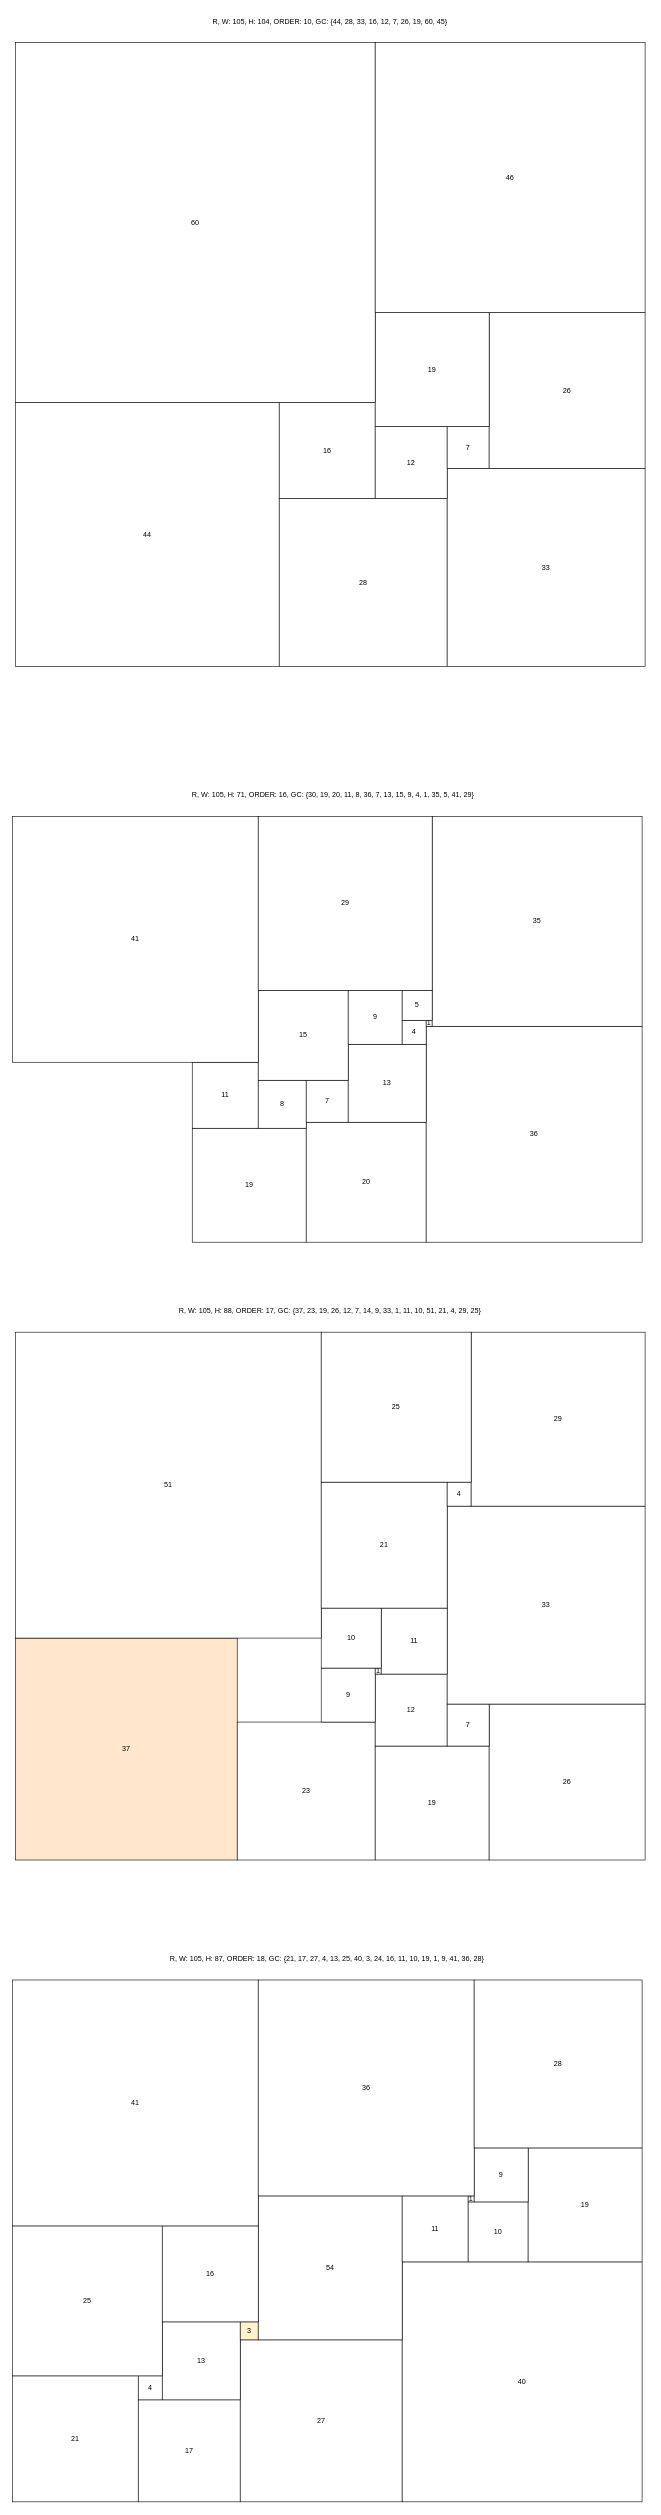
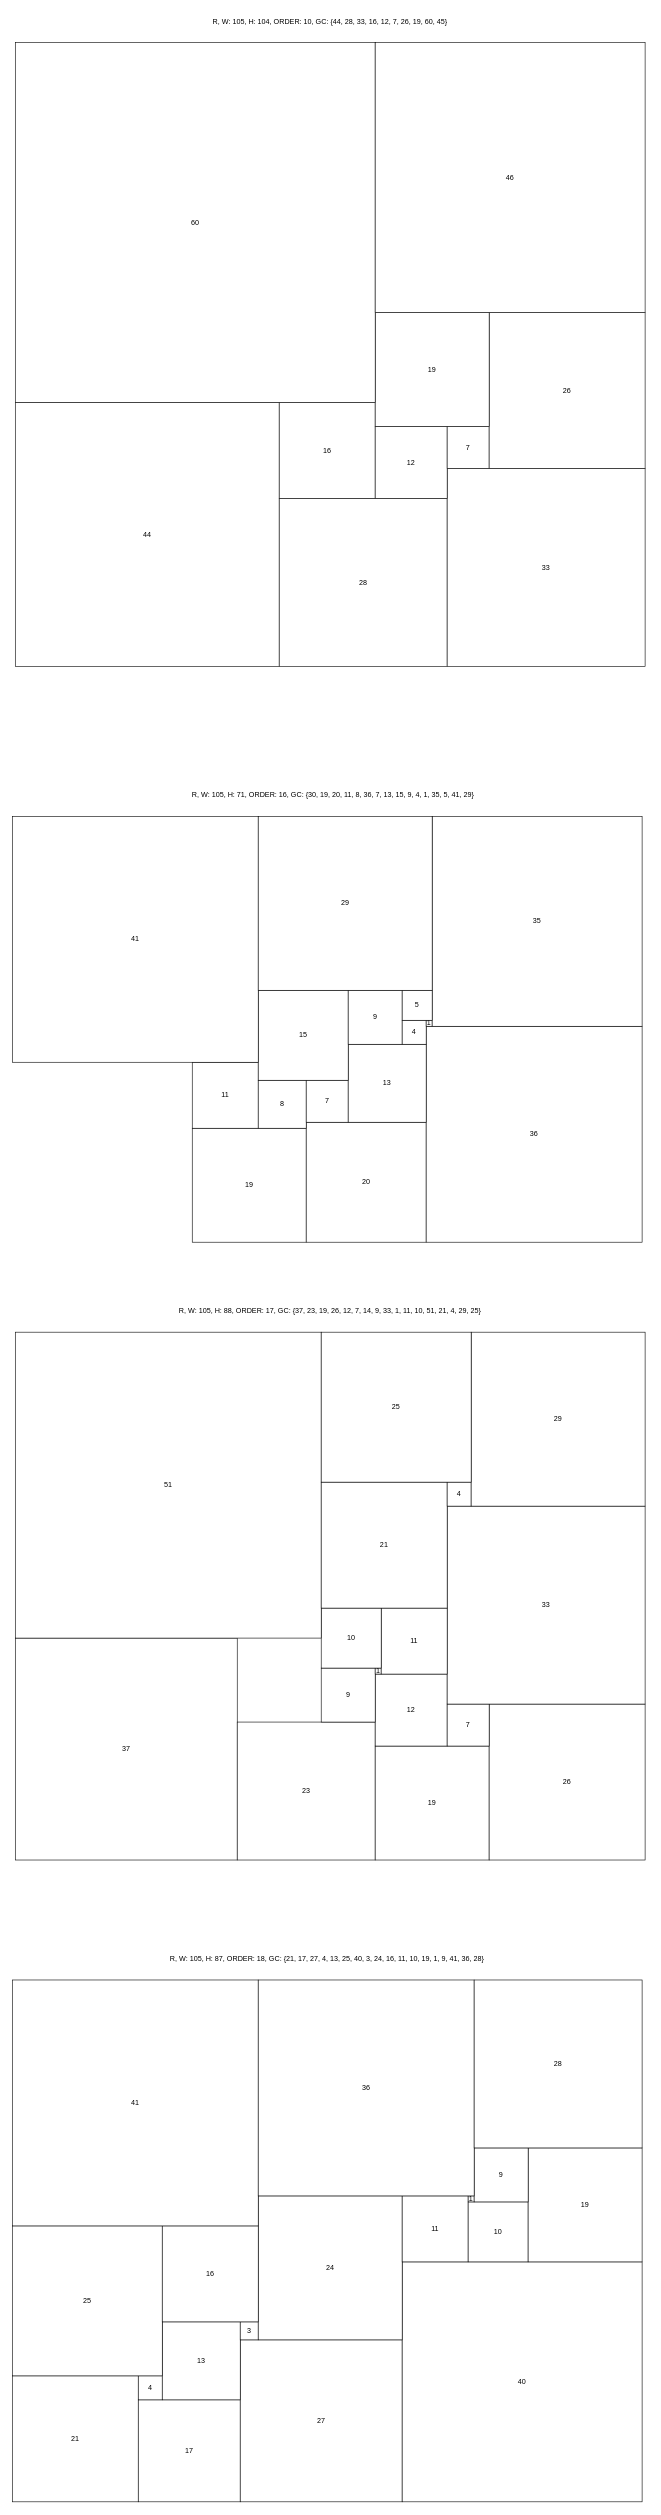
- <mxCell id="26" value="37" style="rounded=0;whiteSpace=wrap;html=1;fillColor=#ffe6cc;" parent="25" vertex="1"><mxGeometry y="510" width="370" height="370" as="geometry" /></mxCell>
+ <mxCell id="26" value="37" style="rounded=0;whiteSpace=wrap;html=1;" parent="25" vertex="1"><mxGeometry y="510" width="370" height="370" as="geometry" /></mxCell>
- <mxCell id="15" value="54" style="rounded=0;whiteSpace=wrap;html=1;" parent="6" vertex="1"><mxGeometry x="410" y="360" width="240" height="240" as="geometry" /></mxCell>
+ <mxCell id="15" value="24" style="rounded=0;whiteSpace=wrap;html=1;" parent="6" vertex="1"><mxGeometry x="410" y="360" width="240" height="240" as="geometry" /></mxCell>
- <mxCell id="14" value="3" style="rounded=0;whiteSpace=wrap;html=1;fillColor=#fff2cc;" parent="6" vertex="1"><mxGeometry x="380" y="570" width="30" height="30" as="geometry" /></mxCell>
+ <mxCell id="14" value="3" style="rounded=0;whiteSpace=wrap;html=1;" parent="6" vertex="1"><mxGeometry x="380" y="570" width="30" height="30" as="geometry" /></mxCell>
